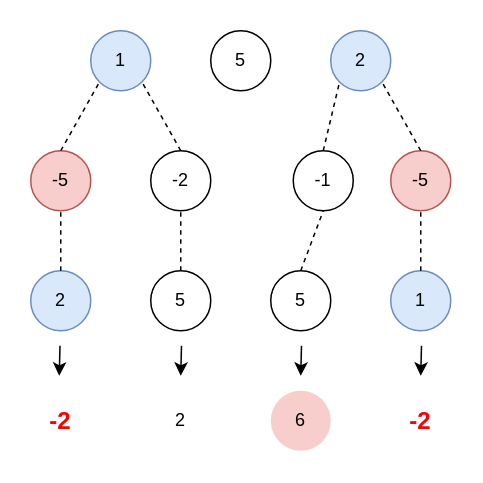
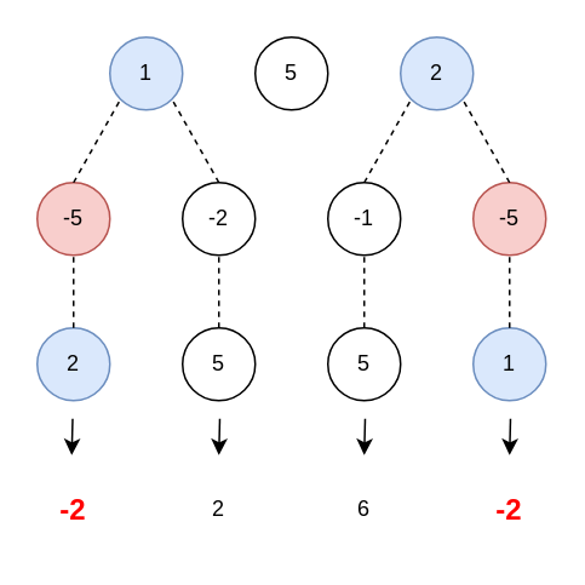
- <mxCell id="2" value="-1" style="ellipse;whiteSpace=wrap;html=1;aspect=fixed;" vertex="1" parent="1"><mxGeometry x="195" y="100" width="40" height="40" as="geometry" /></mxCell>
+ <mxCell id="2" value="-1" style="ellipse;whiteSpace=wrap;html=1;aspect=fixed;" vertex="1" parent="1"><mxGeometry x="180" y="100" width="40" height="40" as="geometry" /></mxCell>
- <mxCell id="23" value="6" style="ellipse;whiteSpace=wrap;html=1;aspect=fixed;strokeColor=none;fillColor=#f8cecc;" vertex="1" parent="1"><mxGeometry x="180" y="260" width="40" height="40" as="geometry" /></mxCell>
+ <mxCell id="23" value="6" style="ellipse;whiteSpace=wrap;html=1;aspect=fixed;strokeColor=none;" vertex="1" parent="1"><mxGeometry x="180" y="260" width="40" height="40" as="geometry" /></mxCell>
